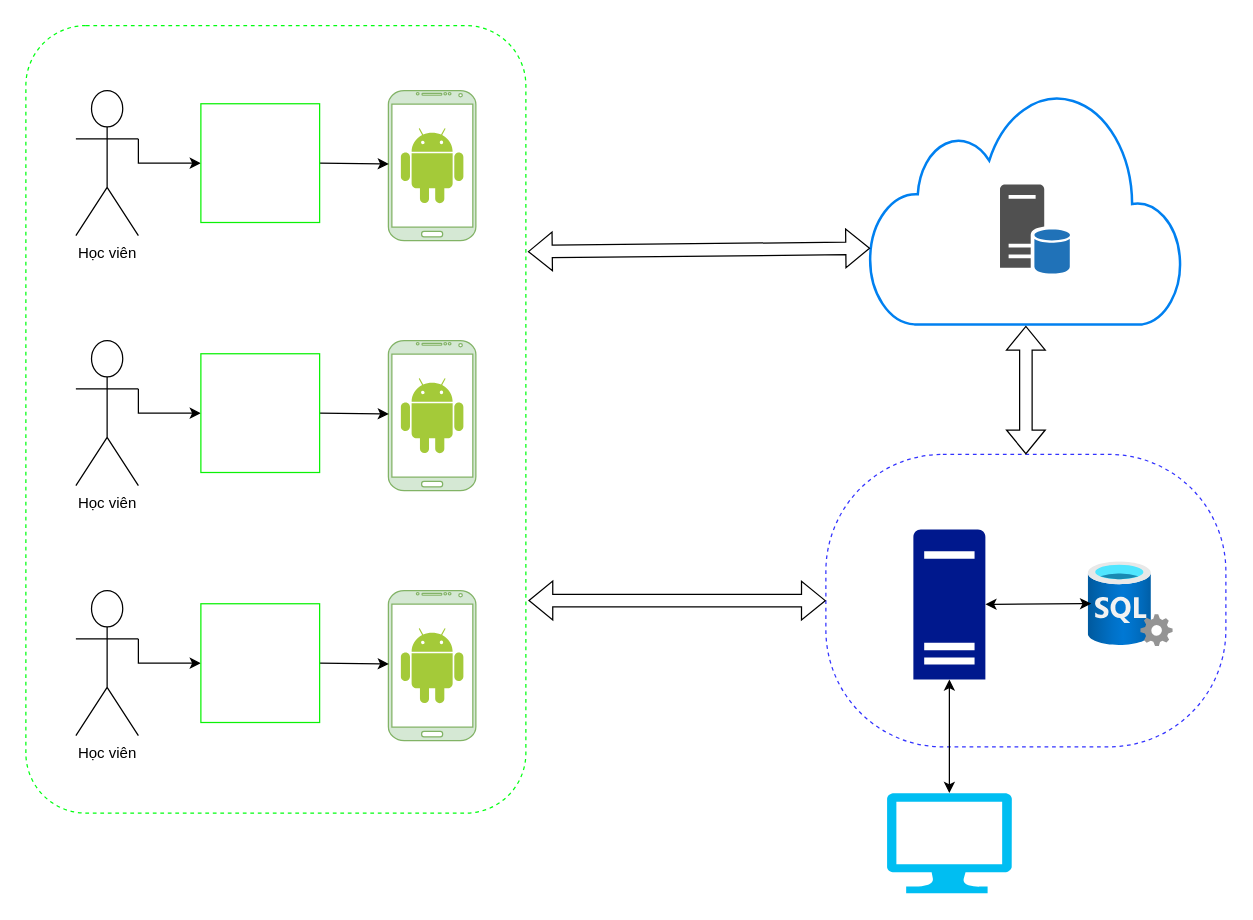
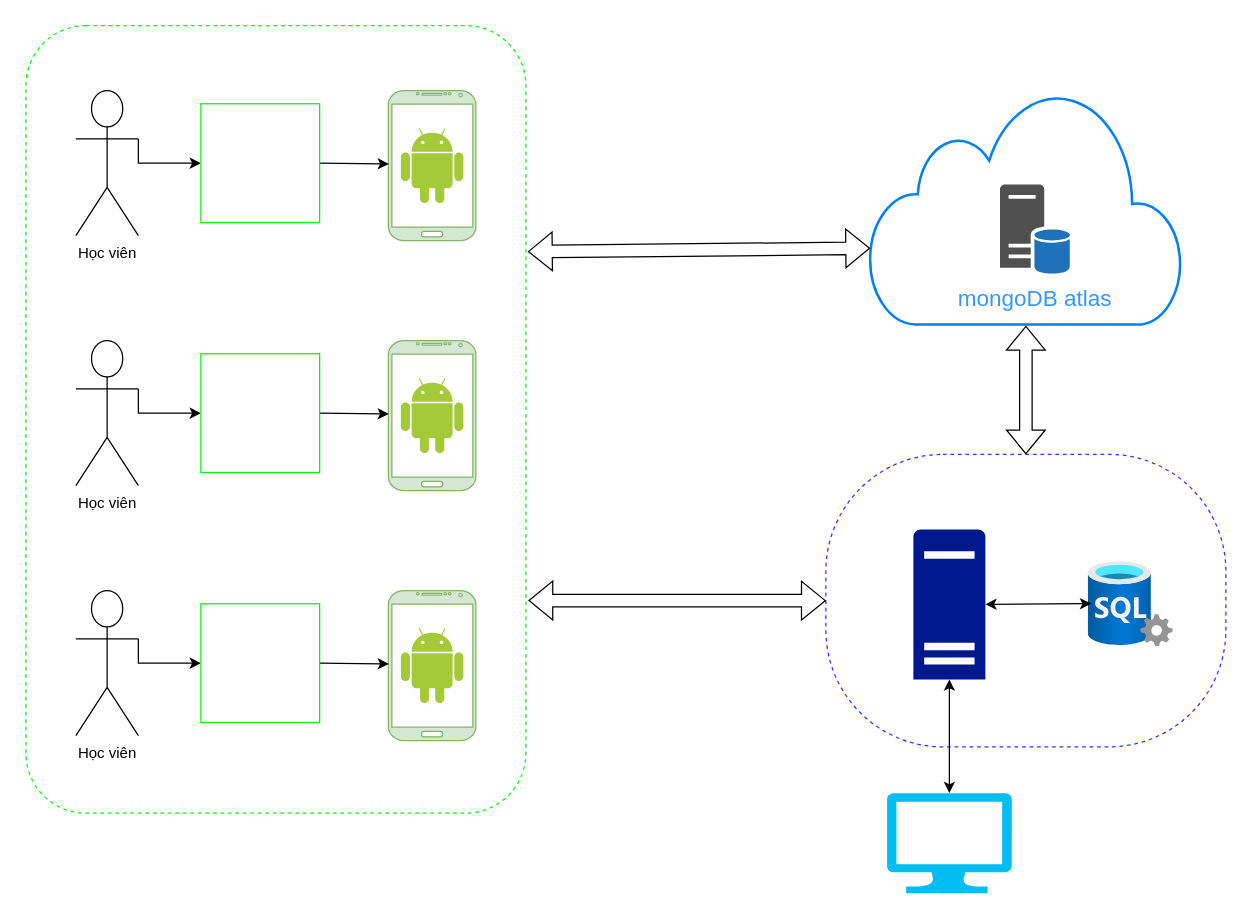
+ <mxCell id="29" value="&lt;font style=&quot;font-size: 18px; color: rgb(51, 153, 255);&quot;&gt;mongoDB atlas&lt;/font&gt;" style="text;html=1;align=center;verticalAlign=middle;resizable=0;points=[];autosize=1;strokeColor=none;fillColor=none;" parent="1" vertex="1"><mxGeometry x="752.31" y="219" width="150" height="40" as="geometry" /></mxCell>
